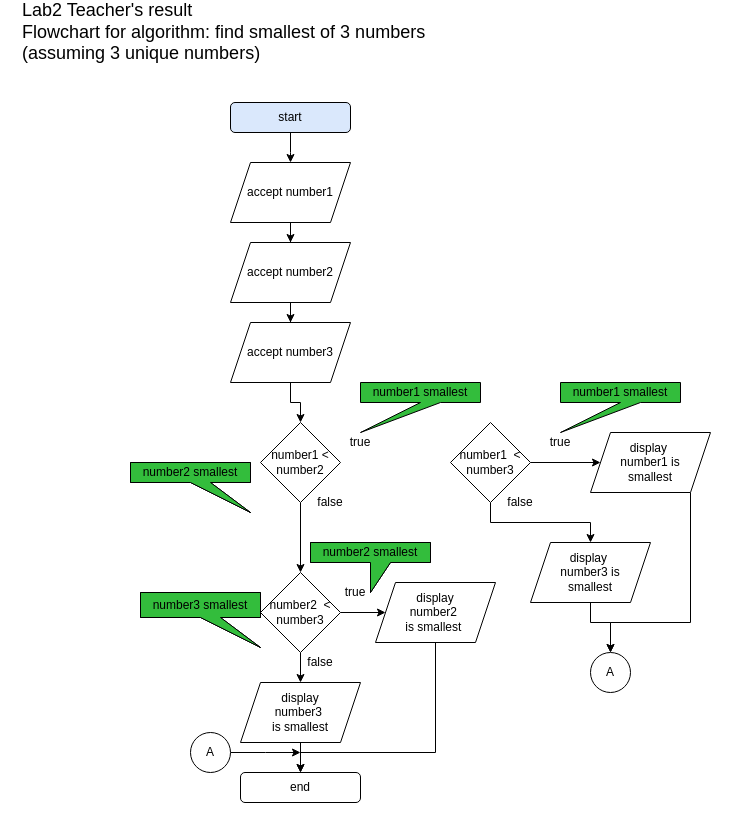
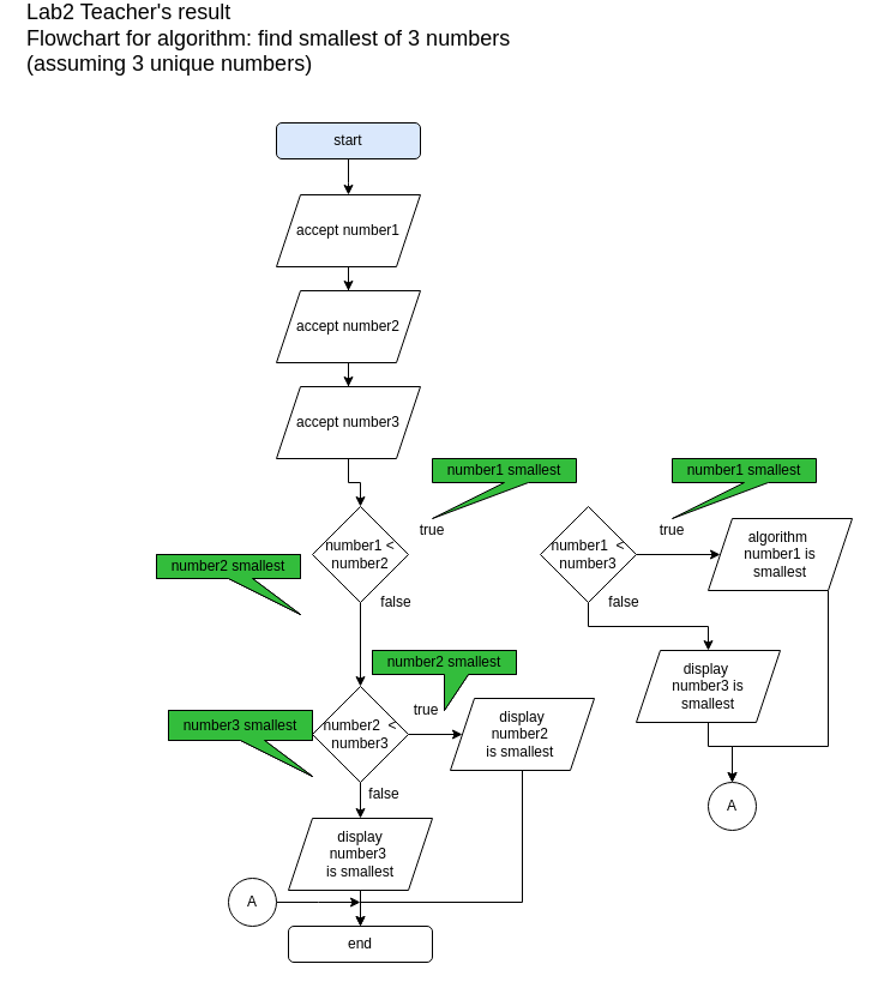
- <mxCell id="22" value="display&amp;nbsp; &lt;br&gt;number1 is &lt;br&gt;smallest" style="shape=parallelogram;perimeter=parallelogramPerimeter;whiteSpace=wrap;html=1;fixedSize=1;" vertex="1" parent="1"><mxGeometry x="590" y="430" width="120" height="60" as="geometry" /></mxCell>
+ <mxCell id="22" value="algorithm&amp;nbsp; &lt;br&gt;number1 is &lt;br&gt;smallest" style="shape=parallelogram;perimeter=parallelogramPerimeter;whiteSpace=wrap;html=1;fixedSize=1;" vertex="1" parent="1"><mxGeometry x="590" y="430" width="120" height="60" as="geometry" /></mxCell>
